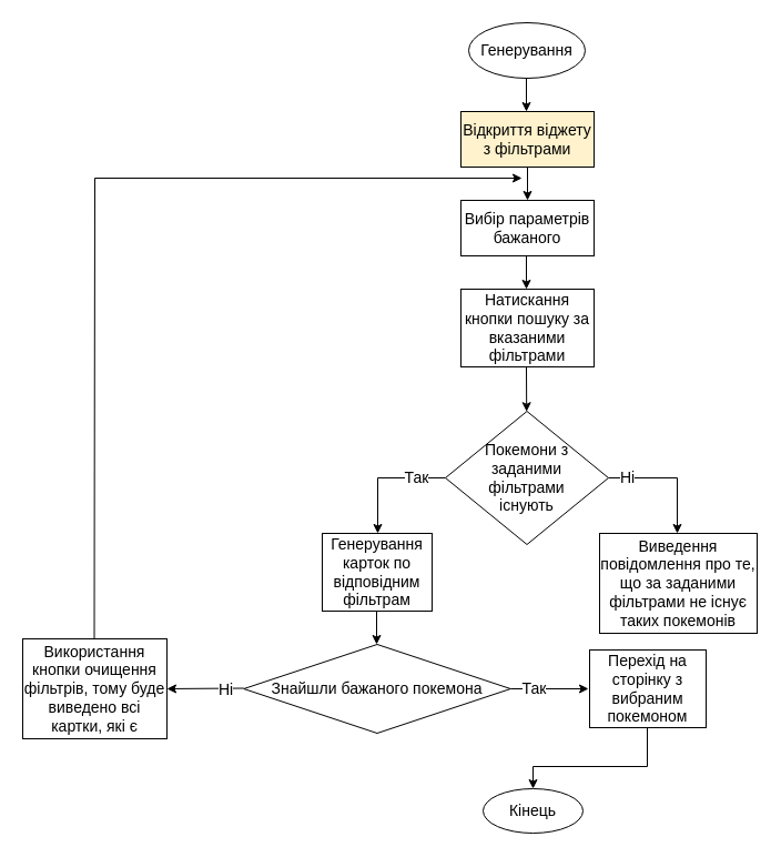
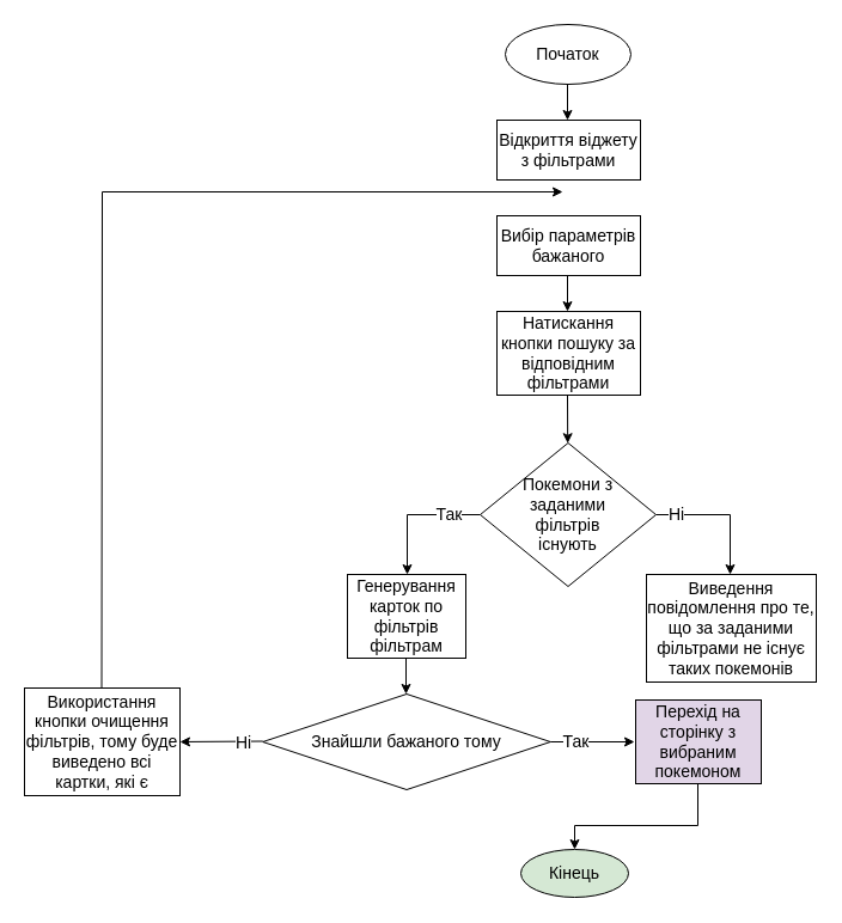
- <mxCell id="2" value="&lt;font style=&quot;font-size: 14px&quot;&gt;Генерування&lt;/font&gt;" style="ellipse;whiteSpace=wrap;html=1;" vertex="1" parent="1"><mxGeometry x="422" y="20" width="105" height="50" as="geometry" /></mxCell>
+ <mxCell id="2" value="&lt;font style=&quot;font-size: 14px&quot;&gt;Початок&lt;/font&gt;" style="ellipse;whiteSpace=wrap;html=1;" vertex="1" parent="1"><mxGeometry x="422" y="20" width="105" height="50" as="geometry" /></mxCell>
- <mxCell id="5" value="Відкриття віджету з фільтрами" style="rounded=0;whiteSpace=wrap;html=1;fontSize=14;fillColor=#fff2cc;" vertex="1" parent="1"><mxGeometry x="415" y="100" width="120" height="50" as="geometry" /></mxCell>
+ <mxCell id="5" value="Відкриття віджету з фільтрами" style="rounded=0;whiteSpace=wrap;html=1;fontSize=14;" vertex="1" parent="1"><mxGeometry x="415" y="100" width="120" height="50" as="geometry" /></mxCell>
- <mxCell id="4" value="" style="edgeStyle=orthogonalEdgeStyle;rounded=0;orthogonalLoop=1;jettySize=auto;html=1;fontSize=14;" edge="1" parent="1" source="5" target="6"><mxGeometry relative="1" as="geometry" /></mxCell>
- <mxCell id="8" value="Натискання кнопки пошуку за вказаними фільтрами" style="rounded=0;whiteSpace=wrap;html=1;fontSize=14;" vertex="1" parent="1"><mxGeometry x="415" y="260" width="120" height="70" as="geometry" /></mxCell>
+ <mxCell id="8" value="Натискання кнопки пошуку за відповідним фільтрами" style="rounded=0;whiteSpace=wrap;html=1;fontSize=14;" vertex="1" parent="1"><mxGeometry x="415" y="260" width="120" height="70" as="geometry" /></mxCell>
- <mxCell id="10" value="Покемони з&lt;br&gt;заданими &lt;br&gt;фільтрами &lt;br&gt;існують" style="rhombus;whiteSpace=wrap;html=1;fontSize=14;" vertex="1" parent="1"><mxGeometry x="401" y="370" width="147" height="120" as="geometry" /></mxCell>
+ <mxCell id="10" value="Покемони з&lt;br&gt;заданими &lt;br&gt;фільтрів &lt;br&gt;існують" style="rhombus;whiteSpace=wrap;html=1;fontSize=14;" vertex="1" parent="1"><mxGeometry x="401" y="370" width="147" height="120" as="geometry" /></mxCell>
- <mxCell id="16" value="Генерування карток по відповідним фільтрам" style="rounded=0;whiteSpace=wrap;html=1;fontSize=14;" vertex="1" parent="1"><mxGeometry x="290" y="480" width="99" height="70" as="geometry" /></mxCell>
+ <mxCell id="16" value="Генерування карток по фільтрів фільтрам" style="rounded=0;whiteSpace=wrap;html=1;fontSize=14;" vertex="1" parent="1"><mxGeometry x="290" y="480" width="99" height="70" as="geometry" /></mxCell>
- <mxCell id="18" value="Знайшли бажаного покемона" style="rhombus;whiteSpace=wrap;html=1;fontSize=14;" vertex="1" parent="1"><mxGeometry x="219.25" y="580" width="240.5" height="80" as="geometry" /></mxCell>
+ <mxCell id="18" value="Знайшли бажаного тому" style="rhombus;whiteSpace=wrap;html=1;fontSize=14;" vertex="1" parent="1"><mxGeometry x="219.25" y="580" width="240.5" height="80" as="geometry" /></mxCell>
- <mxCell id="21" value="Перехід на сторінку з вибраним покемоном" style="rounded=0;whiteSpace=wrap;html=1;fontSize=14;" vertex="1" parent="1"><mxGeometry x="531" y="585" width="105" height="70" as="geometry" /></mxCell>
+ <mxCell id="21" value="Перехід на сторінку з вибраним покемоном" style="rounded=0;whiteSpace=wrap;html=1;fontSize=14;fillColor=#e1d5e7;" vertex="1" parent="1"><mxGeometry x="531" y="585" width="105" height="70" as="geometry" /></mxCell>
- <mxCell id="23" value="Кінець" style="ellipse;whiteSpace=wrap;html=1;fontSize=14;" vertex="1" parent="1"><mxGeometry x="435" y="710" width="90" height="40" as="geometry" /></mxCell>
+ <mxCell id="23" value="Кінець" style="ellipse;whiteSpace=wrap;html=1;fontSize=14;fillColor=#d5e8d4;" vertex="1" parent="1"><mxGeometry x="435" y="710" width="90" height="40" as="geometry" /></mxCell>
